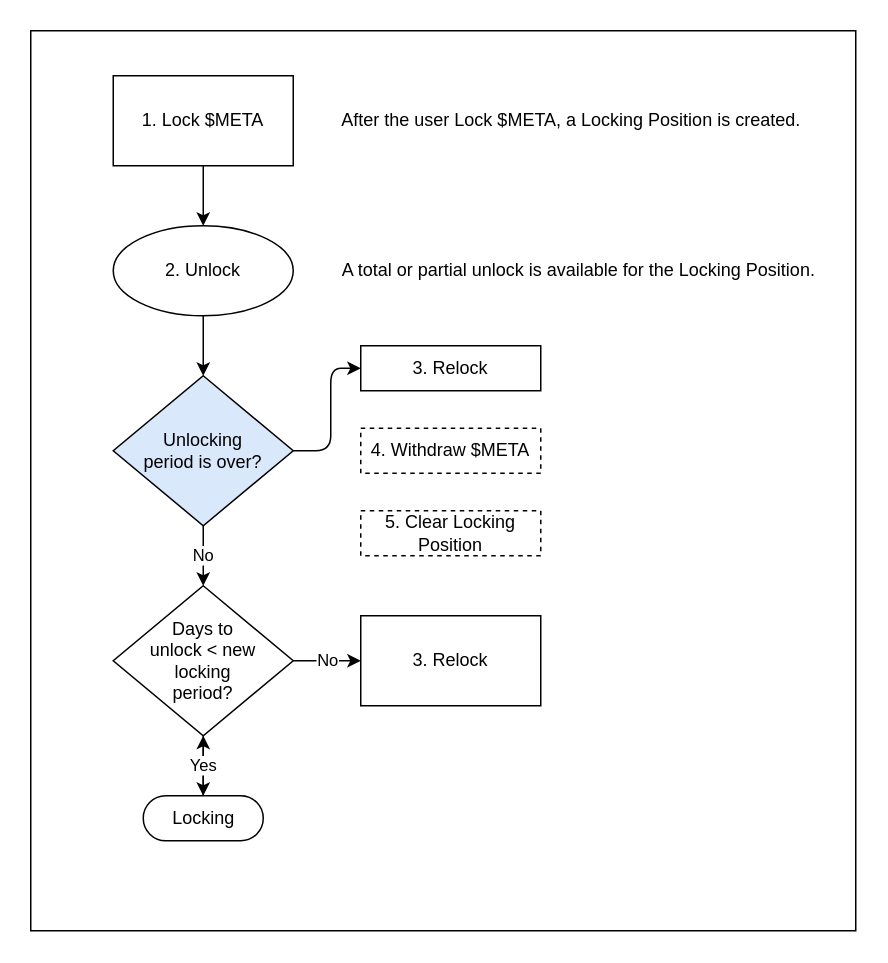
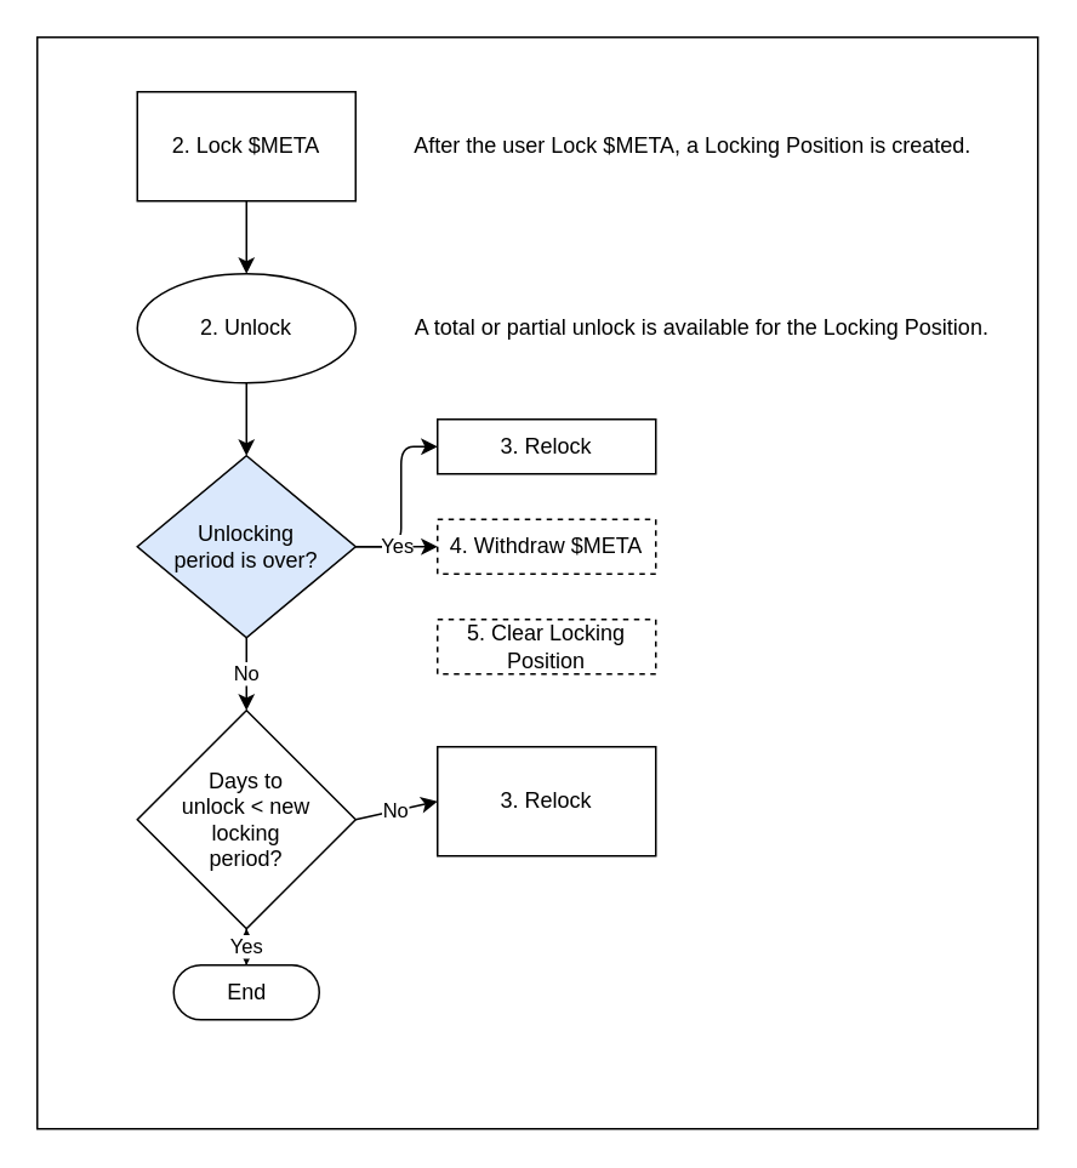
- <mxCell id="4" value="&lt;font color=&quot;#000000&quot;&gt;1. Lock $META&lt;/font&gt;" style="whiteSpace=wrap;html=1;fillColor=#FFFFFF;strokeColor=#000000;" parent="1" vertex="1"><mxGeometry x="75" y="50" width="120" height="60" as="geometry" /></mxCell>
+ <mxCell id="4" value="&lt;font color=&quot;#000000&quot;&gt;2. Lock $META&lt;/font&gt;" style="whiteSpace=wrap;html=1;fillColor=#FFFFFF;strokeColor=#000000;" parent="1" vertex="1"><mxGeometry x="75" y="50" width="120" height="60" as="geometry" /></mxCell>
+ <mxCell id="20" value="Yes" style="edgeStyle=none;html=1;strokeColor=#000000;exitX=1;exitY=0.5;exitDx=0;exitDy=0;entryX=0;entryY=0.5;entryDx=0;entryDy=0;fontColor=#000000;labelBackgroundColor=#FFFFFF;" parent="1" source="9" target="17" edge="1"><mxGeometry relative="1" as="geometry"><mxPoint x="155" y="230" as="sourcePoint" /><mxPoint x="155" y="270" as="targetPoint" /></mxGeometry></mxCell>
- <mxCell id="10" value="&lt;font color=&quot;#000000&quot;&gt;Days to&lt;br&gt;unlock &amp;lt; new &lt;br&gt;locking &lt;br&gt;period?&lt;br&gt;&lt;/font&gt;" style="rhombus;whiteSpace=wrap;html=1;fillColor=#FFFFFF;strokeColor=#000000;" parent="1" vertex="1"><mxGeometry x="75" y="390" width="120" height="100" as="geometry" /></mxCell>
+ <mxCell id="10" value="&lt;font color=&quot;#000000&quot;&gt;Days to&lt;br&gt;unlock &amp;lt; new &lt;br&gt;locking &lt;br&gt;period?&lt;br&gt;&lt;/font&gt;" style="rhombus;whiteSpace=wrap;html=1;fillColor=#FFFFFF;strokeColor=#000000;" parent="1" vertex="1"><mxGeometry x="75" y="390" width="120" height="120" as="geometry" /></mxCell>
- <mxCell id="21" value="Locking" style="html=1;dashed=0;whitespace=wrap;shape=mxgraph.dfd.start;fillColor=#FFFFFF;strokeColor=#000000;fontColor=#000000;" vertex="1" parent="1"><mxGeometry x="95" y="530" width="80" height="30" as="geometry" /></mxCell>
+ <mxCell id="21" value="End" style="html=1;dashed=0;whitespace=wrap;shape=mxgraph.dfd.start;fillColor=#FFFFFF;strokeColor=#000000;fontColor=#000000;" vertex="1" parent="1"><mxGeometry x="95" y="530" width="80" height="30" as="geometry" /></mxCell>
